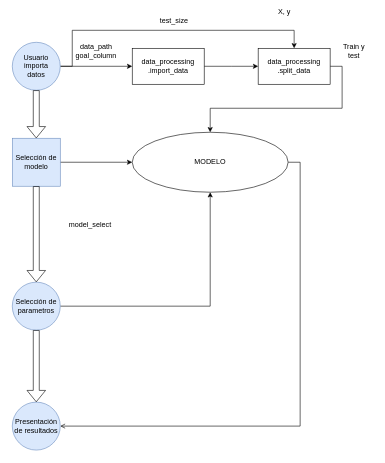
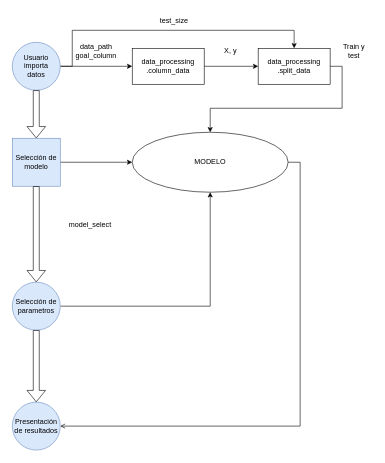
- <mxCell id="10" value="X, y" style="text;html=1;strokeColor=none;fillColor=none;align=center;verticalAlign=middle;whiteSpace=wrap;rounded=0;" vertex="1" parent="1"><mxGeometry x="444" y="5" width="60" height="30" as="geometry" /></mxCell>
+ <mxCell id="10" value="X, y" style="text;html=1;strokeColor=none;fillColor=none;align=center;verticalAlign=middle;whiteSpace=wrap;rounded=0;" vertex="1" parent="1"><mxGeometry x="354" y="70" width="60" height="30" as="geometry" /></mxCell>
- <mxCell id="8" value="data_processing&lt;br&gt;.import_data" style="rounded=0;whiteSpace=wrap;html=1;" vertex="1" parent="1"><mxGeometry x="220" y="80" width="120" height="60" as="geometry" /></mxCell>
+ <mxCell id="8" value="data_processing&lt;br&gt;.column_data" style="rounded=0;whiteSpace=wrap;html=1;" vertex="1" parent="1"><mxGeometry x="220" y="80" width="120" height="60" as="geometry" /></mxCell>
